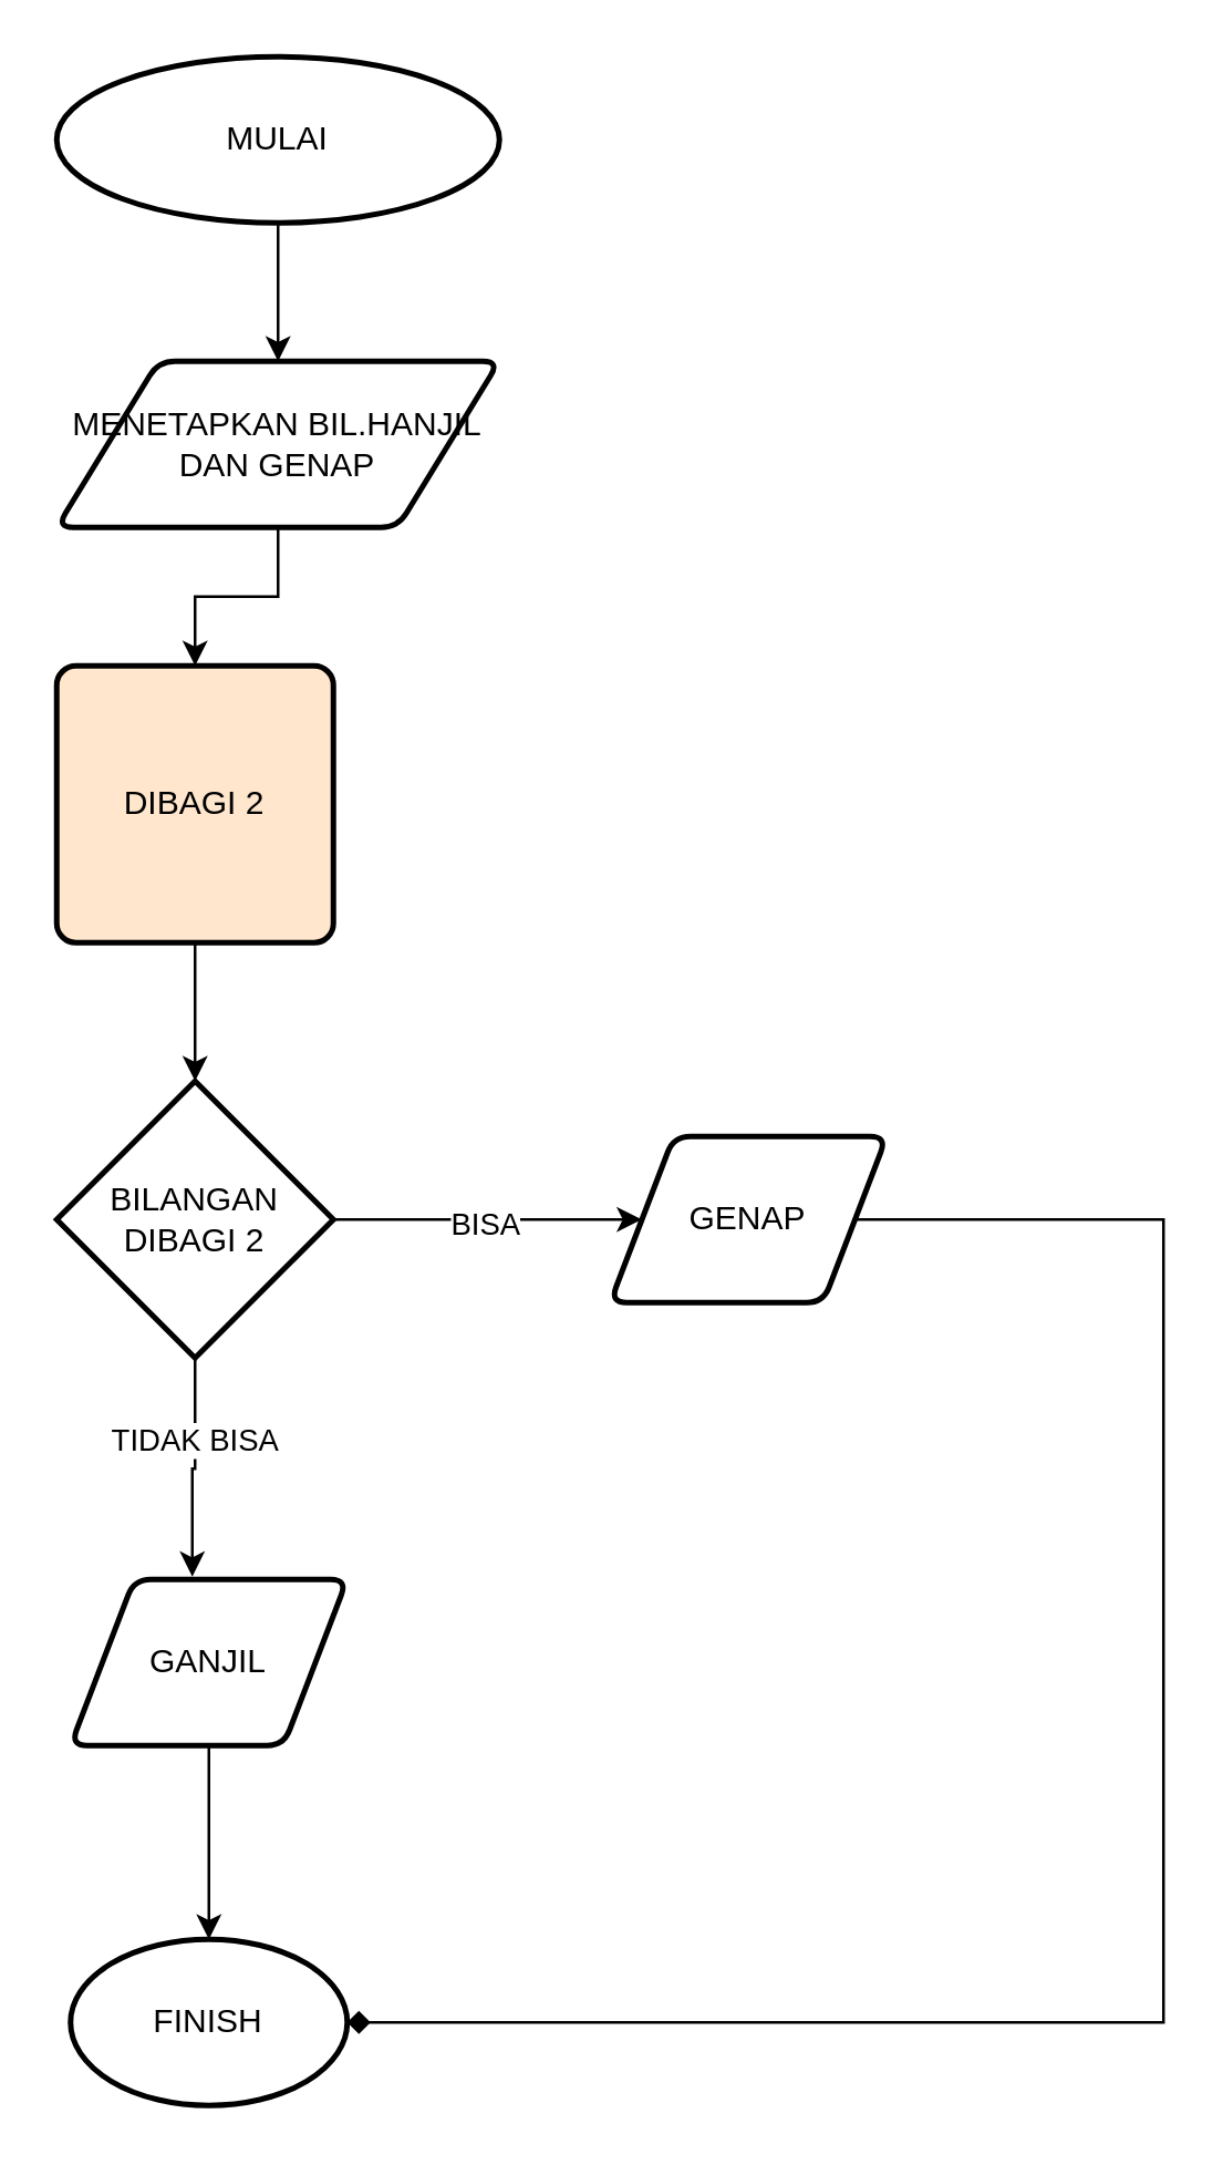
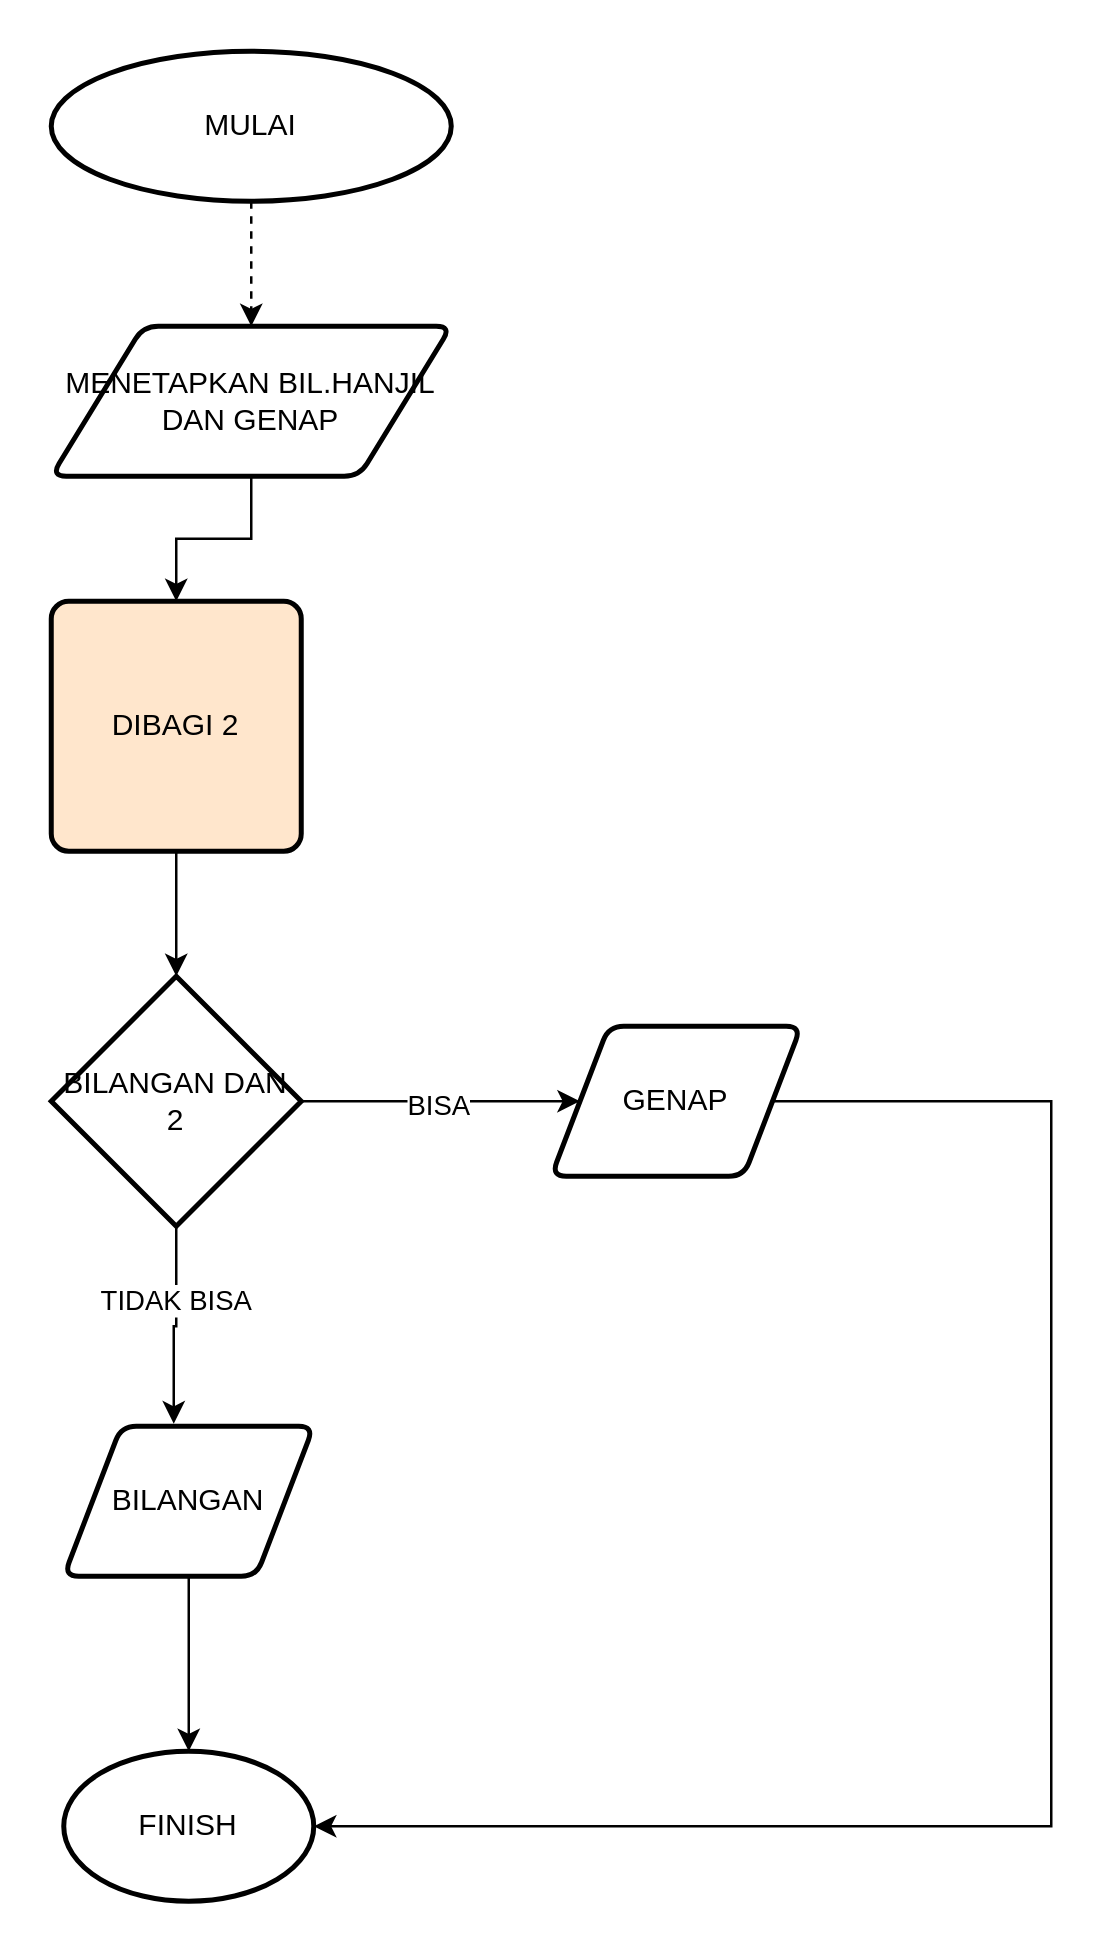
- <mxCell id="2" style="edgeStyle=orthogonalEdgeStyle;rounded=0;orthogonalLoop=1;jettySize=auto;html=1;entryX=0.5;entryY=0;entryDx=0;entryDy=0;" edge="1" parent="1" source="3" target="5"><mxGeometry relative="1" as="geometry" /></mxCell>
+ <mxCell id="2" style="edgeStyle=orthogonalEdgeStyle;rounded=0;orthogonalLoop=1;jettySize=auto;html=1;entryX=0.5;entryY=0;entryDx=0;entryDy=0;dashed=1;" edge="1" parent="1" source="3" target="5"><mxGeometry relative="1" as="geometry" /></mxCell>
- <mxCell id="11" value="BILANGAN DIBAGI 2" style="strokeWidth=2;html=1;shape=mxgraph.flowchart.decision;whiteSpace=wrap;" vertex="1" parent="1"><mxGeometry x="20" y="390" width="100" height="100" as="geometry" /></mxCell>
+ <mxCell id="11" value="BILANGAN DAN 2" style="strokeWidth=2;html=1;shape=mxgraph.flowchart.decision;whiteSpace=wrap;" vertex="1" parent="1"><mxGeometry x="20" y="390" width="100" height="100" as="geometry" /></mxCell>
- <mxCell id="14" value="GANJIL" style="shape=parallelogram;html=1;strokeWidth=2;perimeter=parallelogramPerimeter;whiteSpace=wrap;rounded=1;arcSize=12;size=0.23;" vertex="1" parent="1"><mxGeometry x="25" y="570" width="100" height="60" as="geometry" /></mxCell>
+ <mxCell id="14" value="BILANGAN" style="shape=parallelogram;html=1;strokeWidth=2;perimeter=parallelogramPerimeter;whiteSpace=wrap;rounded=1;arcSize=12;size=0.23;" vertex="1" parent="1"><mxGeometry x="25" y="570" width="100" height="60" as="geometry" /></mxCell>
- <mxCell id="17" style="edgeStyle=orthogonalEdgeStyle;rounded=0;orthogonalLoop=1;jettySize=auto;html=1;entryX=1;entryY=0.5;entryDx=0;entryDy=0;entryPerimeter=0;endArrow=diamond;" edge="1" parent="1" source="13" target="15"><mxGeometry relative="1" as="geometry"><Array as="points"><mxPoint x="420" y="440" /><mxPoint x="420" y="730" /></Array></mxGeometry></mxCell>
+ <mxCell id="17" style="edgeStyle=orthogonalEdgeStyle;rounded=0;orthogonalLoop=1;jettySize=auto;html=1;entryX=1;entryY=0.5;entryDx=0;entryDy=0;entryPerimeter=0;" edge="1" parent="1" source="13" target="15"><mxGeometry relative="1" as="geometry"><Array as="points"><mxPoint x="420" y="440" /><mxPoint x="420" y="730" /></Array></mxGeometry></mxCell>
